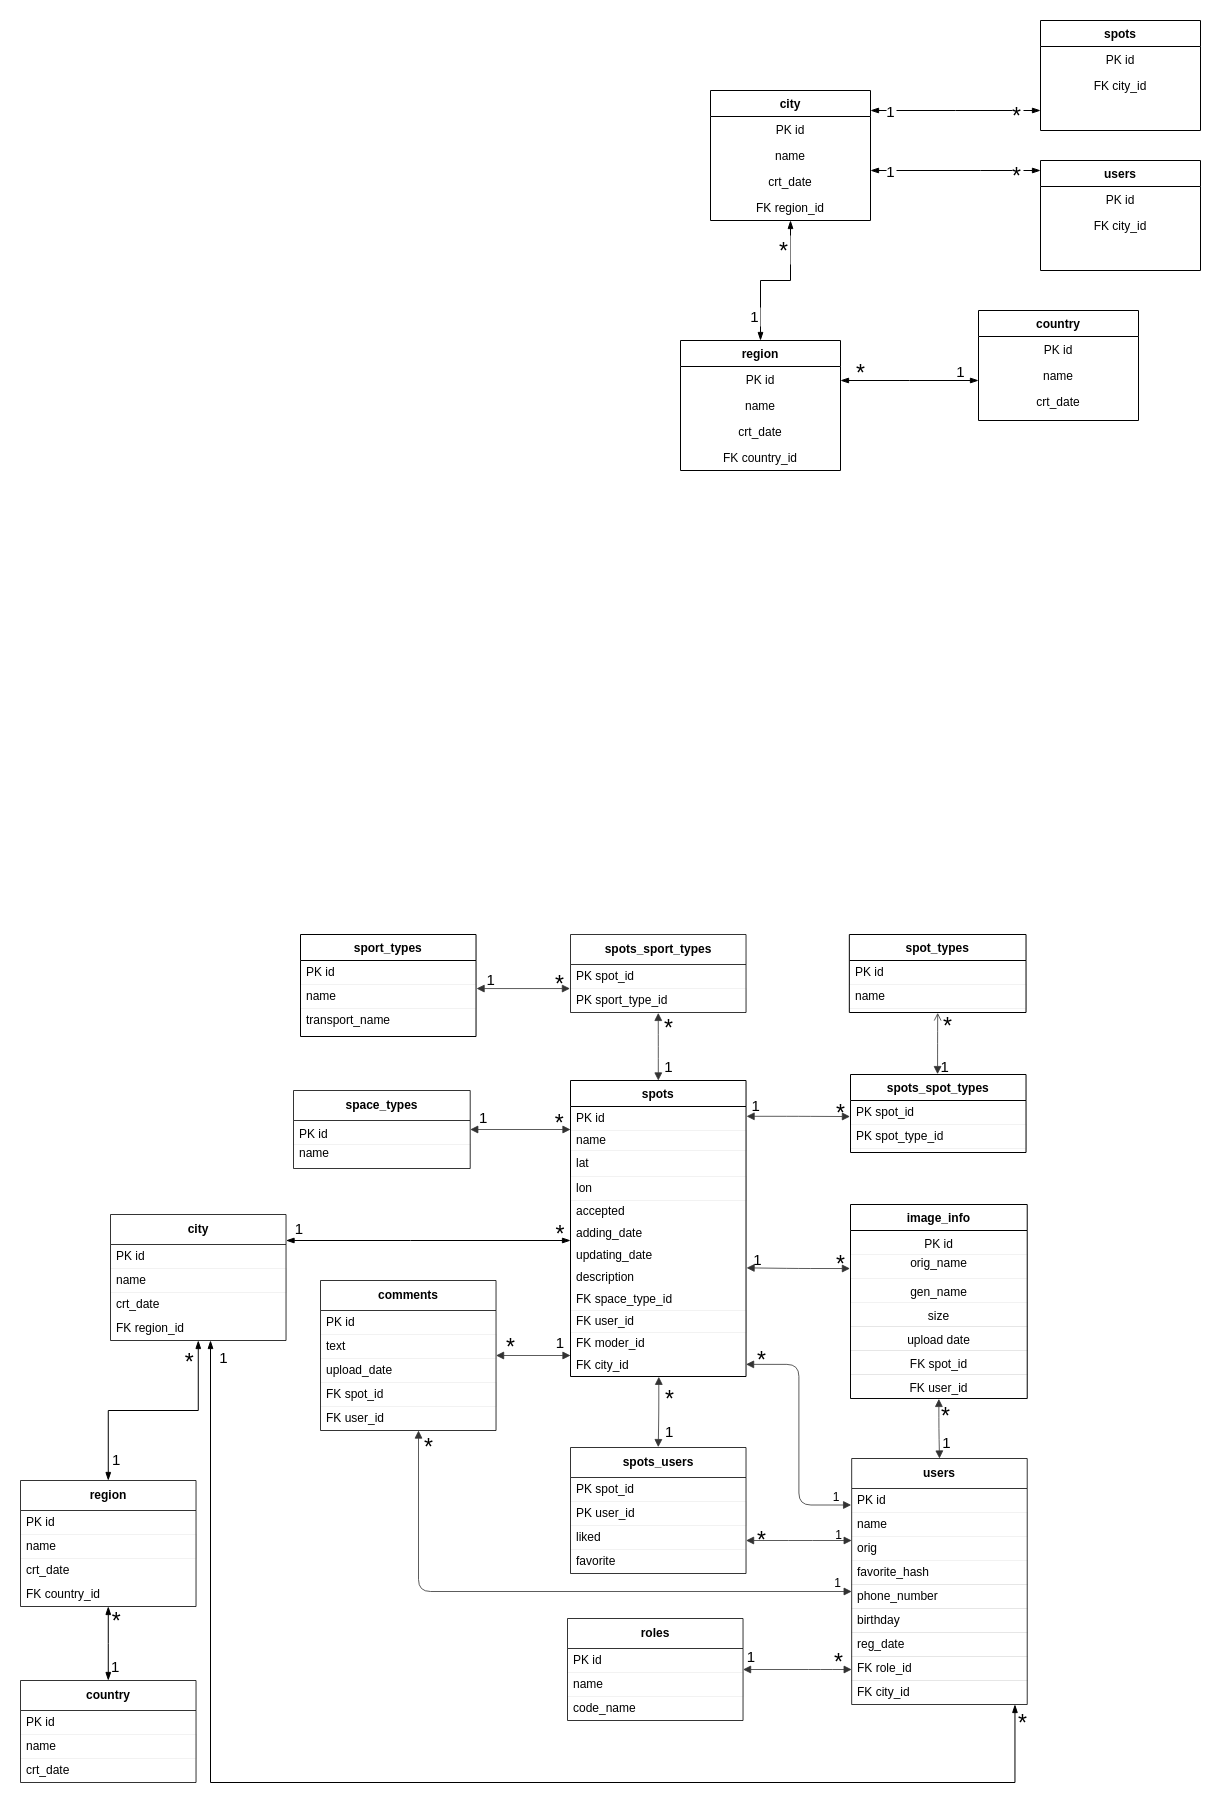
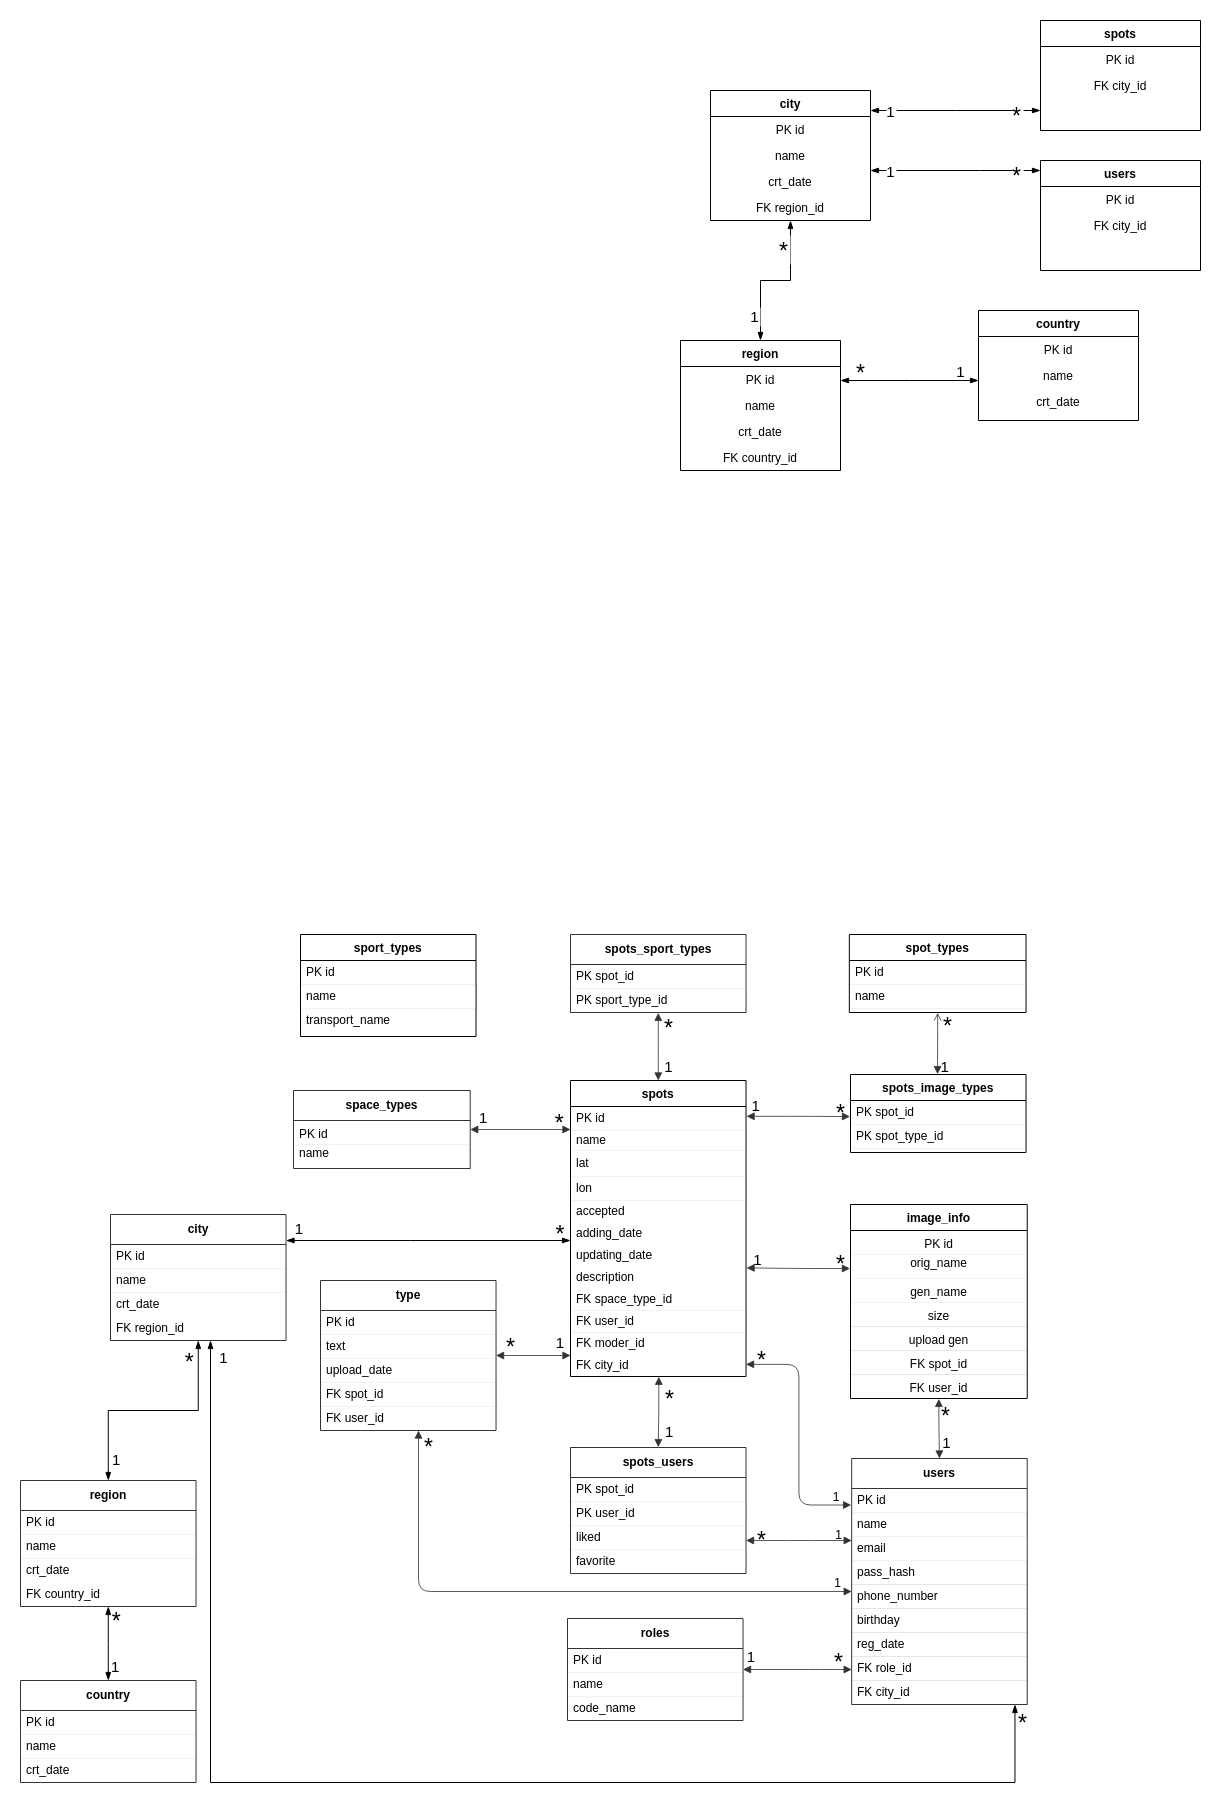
- <mxCell id="133" value="" style="jettySize=18;whiteSpace=wrap;strokeColor=#333333;strokeOpacity=100;strokeWidth=0.8;rounded=1;arcSize=24;edgeStyle=orthogonalEdgeStyle;startArrow=block;startFill=1;endArrow=block;endFill=1;exitX=1.003;exitY=0.53;exitPerimeter=0;entryX=-0.003;entryY=0.693;entryPerimeter=0;lucidId=eaY2F55jY4Xw;align=center;fontFamily=Helvetica;" parent="1" source="60" target="93" edge="1"><mxGeometry width="100" height="100" relative="1" as="geometry"><Array as="points" /></mxGeometry></mxCell>
- <mxCell id="134" value=" " style="text;resizable=0;align=center;verticalAlign=middle;fontFamily=Helvetica;container=0;" parent="133" vertex="1"><mxGeometry x="0.568" relative="1" as="geometry" /></mxCell>
- <mxCell id="135" value="1" style="text;resizable=0;align=center;verticalAlign=middle;fontFamily=Helvetica;container=0;fontSize=15;" parent="133" vertex="1"><mxGeometry x="-0.73" relative="1" as="geometry"><mxPoint x="1" y="-10" as="offset" /></mxGeometry></mxCell>
- <mxCell id="136" value="*" style="edgeLabel;html=1;align=center;verticalAlign=middle;resizable=0;points=[];fontSize=23;fontFamily=Helvetica;fontColor=default;labelBackgroundColor=none;" parent="133" vertex="1" connectable="0"><mxGeometry x="0.83" relative="1" as="geometry"><mxPoint x="-3" y="-5" as="offset" /></mxGeometry></mxCell>
- <mxCell id="96" value="spots_spot_types" style="swimlane;align=center;verticalAlign=middle;childLayout=stackLayout;horizontal=1;startSize=26;horizontalStack=0;resizeParent=1;resizeLast=0;collapsible=1;marginBottom=0;rounded=0;shadow=0;strokeWidth=1;fontFamily=Helvetica;swimlaneFillColor=default;" parent="1" vertex="1"><mxGeometry x="850.002" y="1074" width="175.54" height="78" as="geometry" /></mxCell>
+ <mxCell id="96" value="spots_image_types" style="swimlane;align=center;verticalAlign=middle;childLayout=stackLayout;horizontal=1;startSize=26;horizontalStack=0;resizeParent=1;resizeLast=0;collapsible=1;marginBottom=0;rounded=0;shadow=0;strokeWidth=1;fontFamily=Helvetica;swimlaneFillColor=default;" parent="1" vertex="1"><mxGeometry x="850.002" y="1074" width="175.54" height="78" as="geometry" /></mxCell>
- <mxCell id="64" value="comments" style="overflow=block;blockSpacing=1;swimlane;childLayout=stackLayout;horizontal=1;horizontalStack=0;resizeParent=1;resizeParentMax=0;resizeLast=0;collapsible=0;marginBottom=0;swimlaneFillColor=#ffffff;startSize=30;whiteSpace=wrap;align=center;spacing=0;strokeOpacity=100;strokeWidth=0.8;fontFamily=Helvetica;container=0;verticalAlign=middle;" parent="1" vertex="1"><mxGeometry x="320" y="1280" width="175.54" height="150" as="geometry" /></mxCell>
+ <mxCell id="64" value="type" style="overflow=block;blockSpacing=1;swimlane;childLayout=stackLayout;horizontal=1;horizontalStack=0;resizeParent=1;resizeParentMax=0;resizeLast=0;collapsible=0;marginBottom=0;swimlaneFillColor=#ffffff;startSize=30;whiteSpace=wrap;align=center;spacing=0;strokeOpacity=100;strokeWidth=0.8;fontFamily=Helvetica;container=0;verticalAlign=middle;" parent="1" vertex="1"><mxGeometry x="320" y="1280" width="175.54" height="150" as="geometry" /></mxCell>
- <mxCell id="85" value="upload date" style="part=1;resizeHeight=0;align=center;verticalAlign=top;spacingLeft=4;spacingRight=4;overflow=hidden;rotatable=0;points=[[0,0.5],[1,0.5]];portConstraint=eastwest;whiteSpace=wrap;#FFFFFFwhiteSpace=wrap;opacity=5;fontFamily=Helvetica;container=0;" parent="80" vertex="1"><mxGeometry y="122" width="176.72" height="24" as="geometry" /></mxCell>
+ <mxCell id="85" value="upload gen" style="part=1;resizeHeight=0;align=center;verticalAlign=top;spacingLeft=4;spacingRight=4;overflow=hidden;rotatable=0;points=[[0,0.5],[1,0.5]];portConstraint=eastwest;whiteSpace=wrap;#FFFFFFwhiteSpace=wrap;opacity=5;fontFamily=Helvetica;container=0;" parent="80" vertex="1"><mxGeometry y="122" width="176.72" height="24" as="geometry" /></mxCell>
- <mxCell id="73" value="orig" style="part=1;resizeHeight=0;strokeColor=none;align=left;verticalAlign=middle;spacingLeft=4;spacingRight=4;overflow=hidden;rotatable=0;points=[[0,0.5],[1,0.5]];portConstraint=eastwest;whiteSpace=wrap;#FFFFFFwhiteSpace=wrap;fillColor=none;strokeOpacity=100;fontFamily=Helvetica;container=0;" parent="70" vertex="1"><mxGeometry y="78" width="175.54" height="24" as="geometry" /></mxCell>
+ <mxCell id="73" value="email" style="part=1;resizeHeight=0;strokeColor=none;align=left;verticalAlign=middle;spacingLeft=4;spacingRight=4;overflow=hidden;rotatable=0;points=[[0,0.5],[1,0.5]];portConstraint=eastwest;whiteSpace=wrap;#FFFFFFwhiteSpace=wrap;fillColor=none;strokeOpacity=100;fontFamily=Helvetica;container=0;" parent="70" vertex="1"><mxGeometry y="78" width="175.54" height="24" as="geometry" /></mxCell>
- <mxCell id="74" value="favorite_hash" style="part=1;resizeHeight=0;align=left;verticalAlign=middle;spacingLeft=4;spacingRight=4;overflow=hidden;rotatable=0;points=[[0,0.5],[1,0.5]];portConstraint=eastwest;whiteSpace=wrap;#FFFFFFwhiteSpace=wrap;opacity=5;fontFamily=Helvetica;container=0;" parent="70" vertex="1"><mxGeometry y="102" width="175.54" height="24" as="geometry" /></mxCell>
+ <mxCell id="74" value="pass_hash" style="part=1;resizeHeight=0;align=left;verticalAlign=middle;spacingLeft=4;spacingRight=4;overflow=hidden;rotatable=0;points=[[0,0.5],[1,0.5]];portConstraint=eastwest;whiteSpace=wrap;#FFFFFFwhiteSpace=wrap;opacity=5;fontFamily=Helvetica;container=0;" parent="70" vertex="1"><mxGeometry y="102" width="175.54" height="24" as="geometry" /></mxCell>
